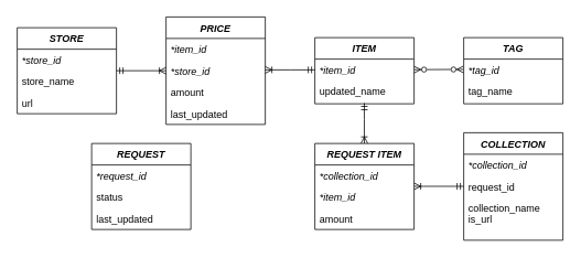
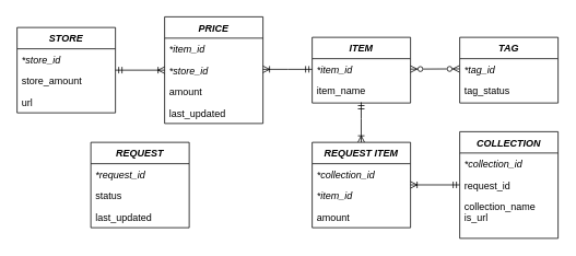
- <mxCell id="4" value="store_name" style="text;align=left;verticalAlign=top;spacingLeft=4;spacingRight=4;overflow=hidden;rotatable=0;points=[[0,0.5],[1,0.5]];portConstraint=eastwest;rounded=0;shadow=0;html=0;" parent="2" vertex="1"><mxGeometry y="52" width="120" height="26" as="geometry" /></mxCell>
+ <mxCell id="4" value="store_amount" style="text;align=left;verticalAlign=top;spacingLeft=4;spacingRight=4;overflow=hidden;rotatable=0;points=[[0,0.5],[1,0.5]];portConstraint=eastwest;rounded=0;shadow=0;html=0;" parent="2" vertex="1"><mxGeometry y="52" width="120" height="26" as="geometry" /></mxCell>
- <mxCell id="16" value="updated_name" style="text;align=left;verticalAlign=top;spacingLeft=4;spacingRight=4;overflow=hidden;rotatable=0;points=[[0,0.5],[1,0.5]];portConstraint=eastwest;rounded=0;shadow=0;html=0;" parent="14" vertex="1"><mxGeometry y="52" width="120" height="26" as="geometry" /></mxCell>
+ <mxCell id="16" value="item_name" style="text;align=left;verticalAlign=top;spacingLeft=4;spacingRight=4;overflow=hidden;rotatable=0;points=[[0,0.5],[1,0.5]];portConstraint=eastwest;rounded=0;shadow=0;html=0;" parent="14" vertex="1"><mxGeometry y="52" width="120" height="26" as="geometry" /></mxCell>
- <mxCell id="33" value="tag_name" style="text;align=left;verticalAlign=top;spacingLeft=4;spacingRight=4;overflow=hidden;rotatable=0;points=[[0,0.5],[1,0.5]];portConstraint=eastwest;rounded=0;shadow=0;html=0;" vertex="1" parent="31"><mxGeometry y="52" width="120" height="26" as="geometry" /></mxCell>
+ <mxCell id="33" value="tag_status" style="text;align=left;verticalAlign=top;spacingLeft=4;spacingRight=4;overflow=hidden;rotatable=0;points=[[0,0.5],[1,0.5]];portConstraint=eastwest;rounded=0;shadow=0;html=0;" vertex="1" parent="31"><mxGeometry y="52" width="120" height="26" as="geometry" /></mxCell>
